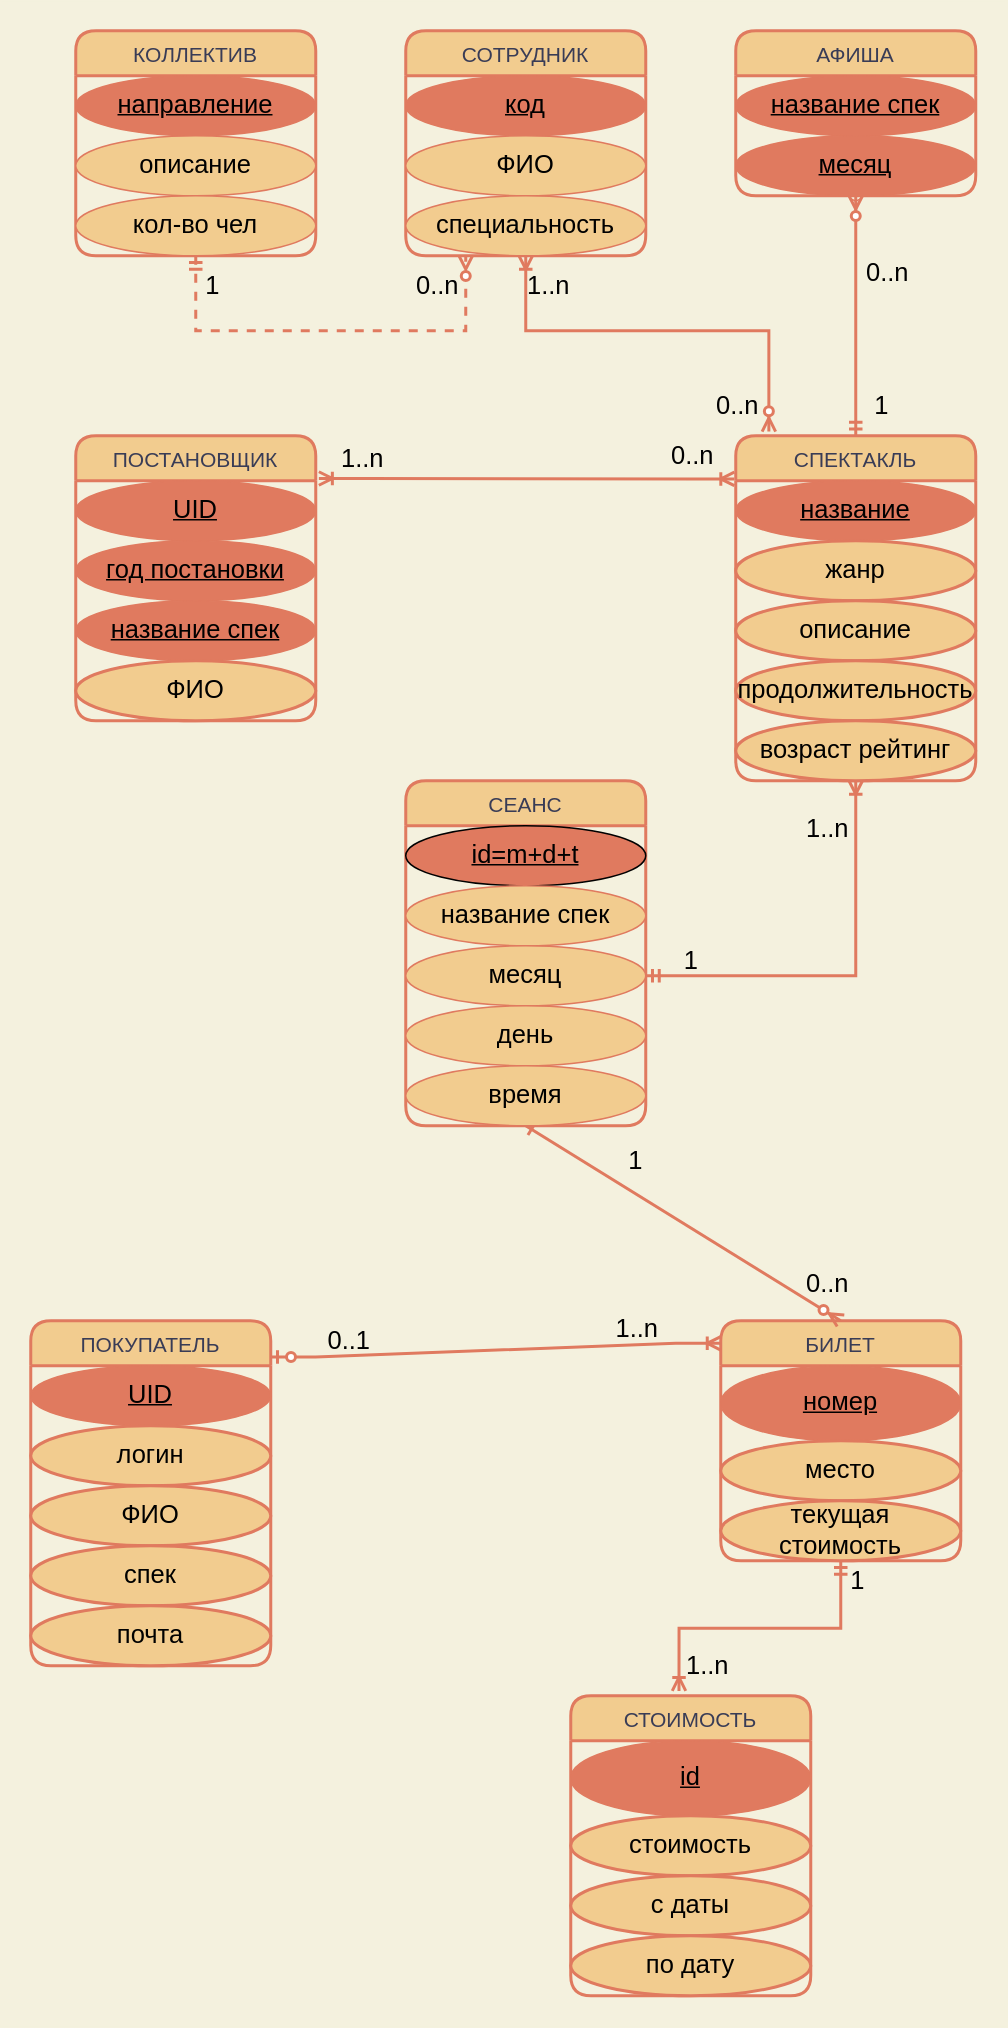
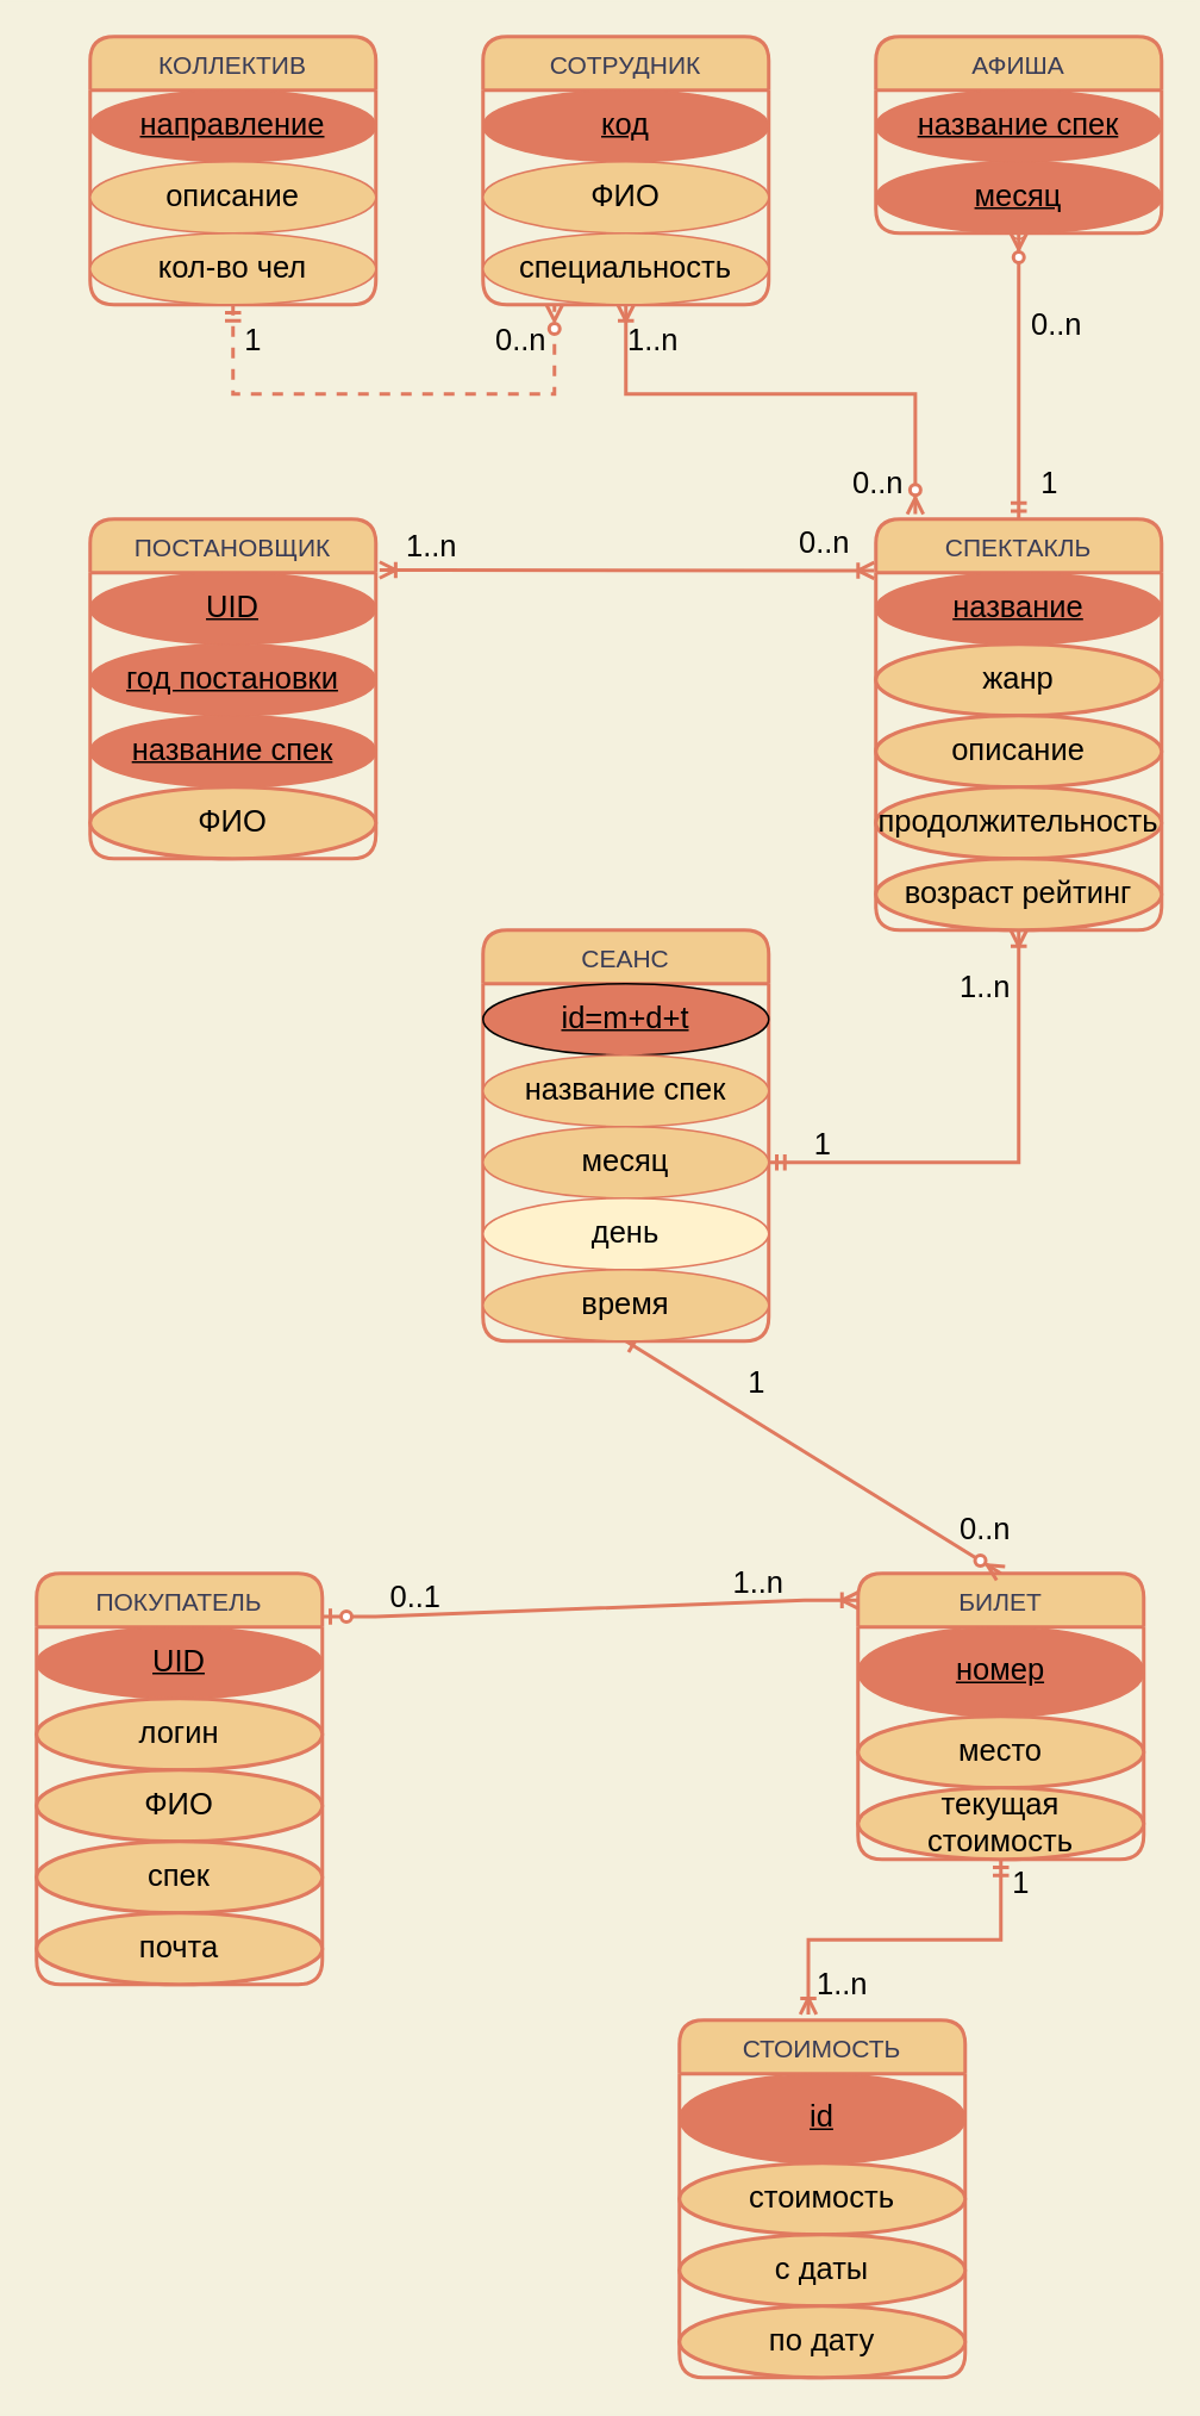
- <mxCell id="59" value="день" style="ellipse;whiteSpace=wrap;html=1;align=center;fontStyle=0;rounded=0;labelBackgroundColor=none;sketch=0;fontSize=17;fontColor=default;strokeColor=#E07A5F;fillColor=#F2CC8F;" parent="54" vertex="1"><mxGeometry y="150" width="160" height="40" as="geometry" /></mxCell>
+ <mxCell id="59" value="день" style="ellipse;whiteSpace=wrap;html=1;align=center;fontStyle=0;rounded=0;labelBackgroundColor=none;sketch=0;fontSize=17;fontColor=default;strokeColor=#E07A5F;fillColor=#fff2cc;" parent="54" vertex="1"><mxGeometry y="150" width="160" height="40" as="geometry" /></mxCell>
